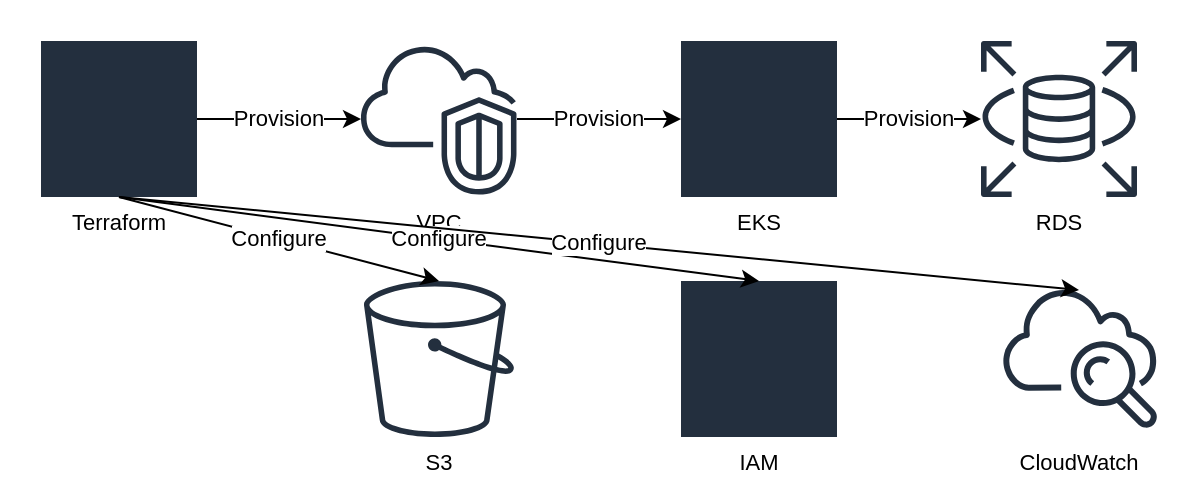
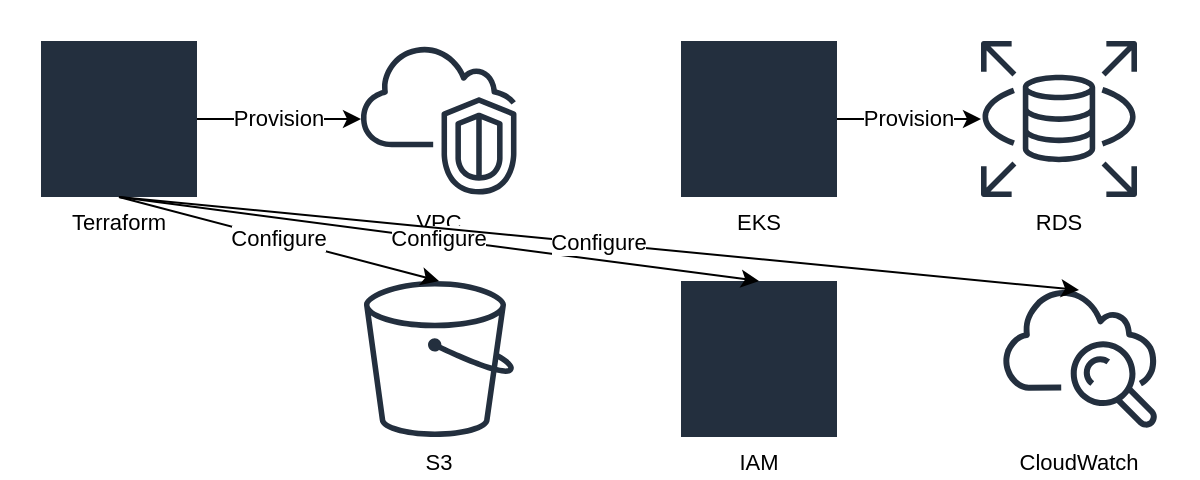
- <mxCell id="10" value="Provision" style="endArrow=classic;html=1;exitX=1;exitY=0.5;exitDx=0;exitDy=0;entryX=0;entryY=0.5;entryDx=0;entryDy=0;" edge="1" parent="1" source="3" target="4"><mxGeometry width="50" height="50" relative="1" as="geometry" /></mxCell>
